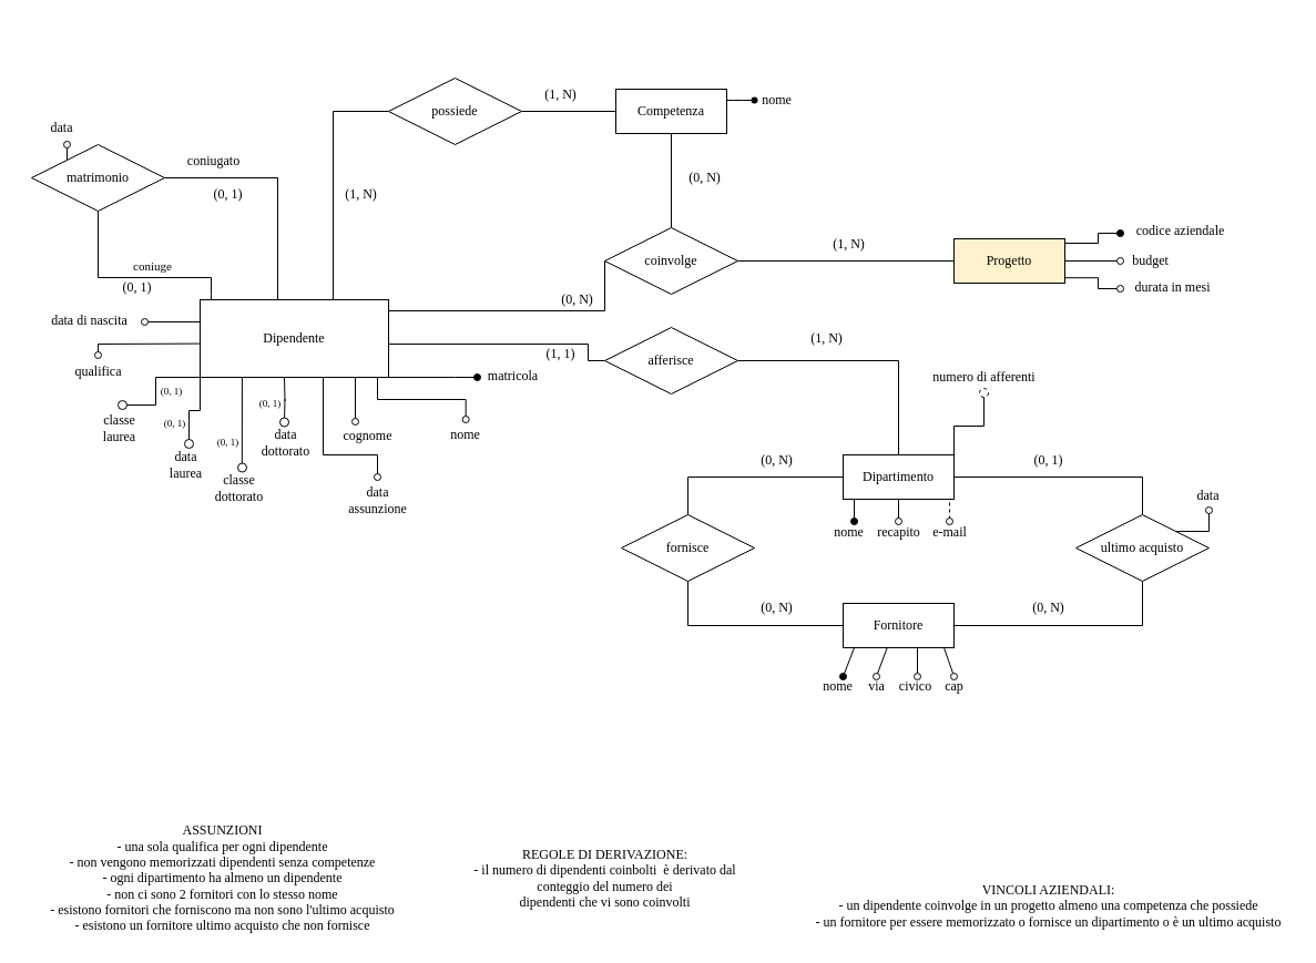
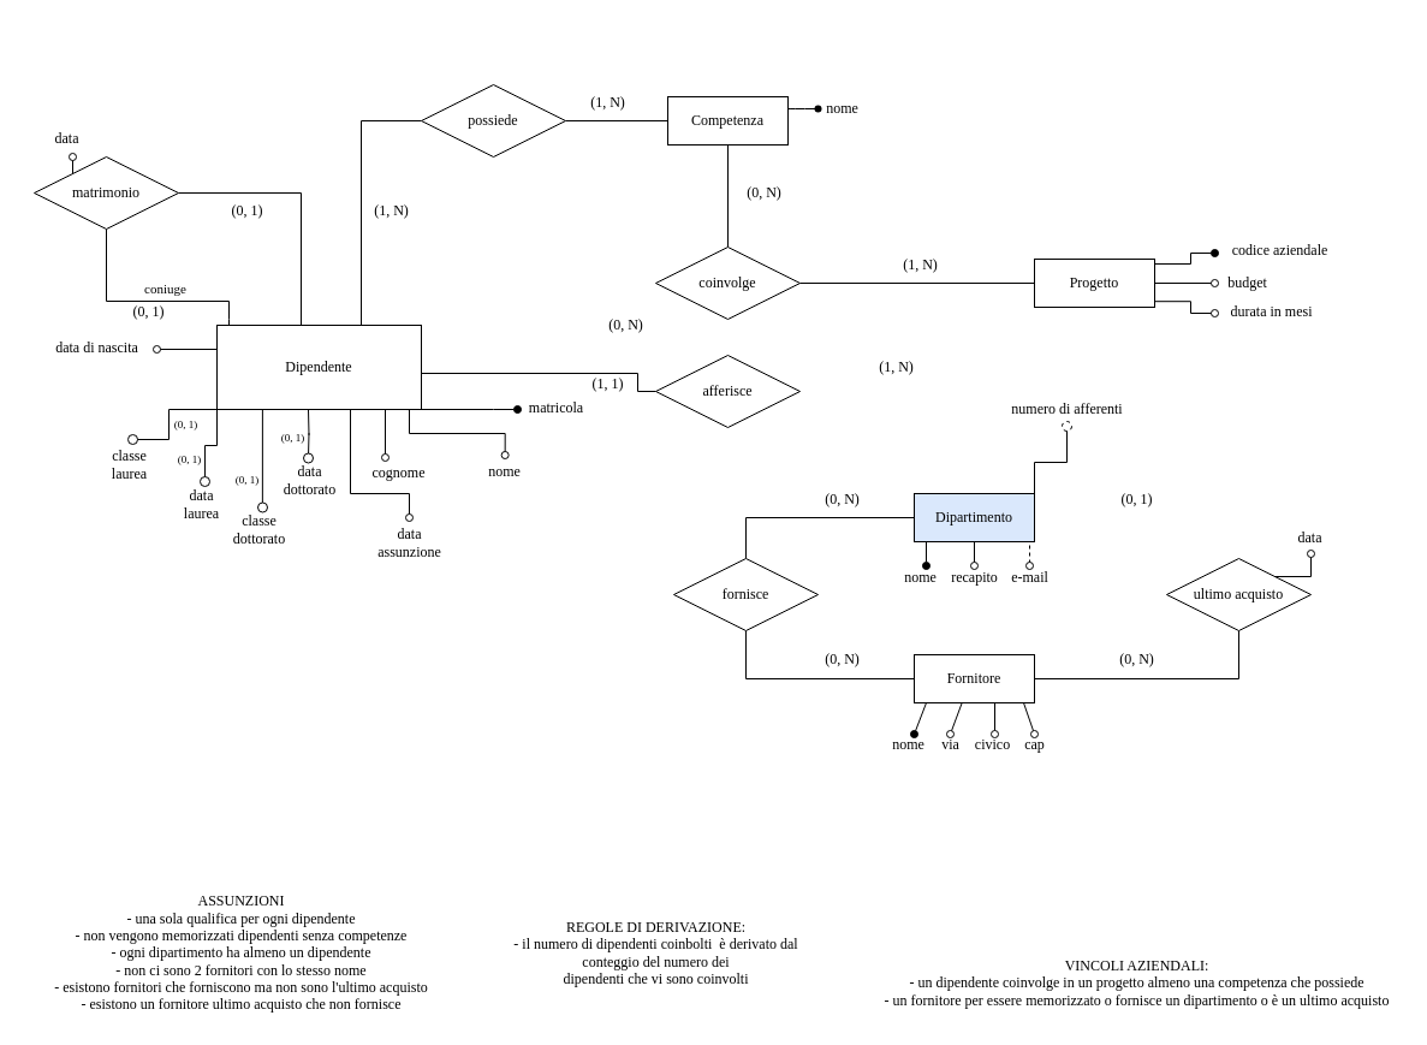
- <mxCell id="80" value="coniugato" style="text;align=center;verticalAlign=middle;resizable=0;points=[];autosize=1;strokeColor=none;fillColor=none;fontFamily=Computer Modern;fontSource=http%3A%2F%2Fmirrors.ctan.org%2Ffonts%2Fcm-unicode%2Ffonts%2Fotf%2Fcmunss.otf;html=1;" parent="1" vertex="1"><mxGeometry x="157" y="130" width="70" height="30" as="geometry" /></mxCell>
- <mxCell id="18" value="Progetto" style="whiteSpace=wrap;align=center;fontFamily=Computer Modern;fontSource=http%3A%2F%2Fmirrors.ctan.org%2Ffonts%2Fcm-unicode%2Ffonts%2Fotf%2Fcmunss.otf;html=1;fillColor=#fff2cc;" parent="1" vertex="1"><mxGeometry x="860" y="215" width="100" height="40" as="geometry" /></mxCell>
+ <mxCell id="18" value="Progetto" style="whiteSpace=wrap;align=center;fontFamily=Computer Modern;fontSource=http%3A%2F%2Fmirrors.ctan.org%2Ffonts%2Fcm-unicode%2Ffonts%2Fotf%2Fcmunss.otf;html=1;" parent="1" vertex="1"><mxGeometry x="860" y="215" width="100" height="40" as="geometry" /></mxCell>
- <mxCell id="30" value="" style="edgeStyle=orthogonalEdgeStyle;rounded=0;orthogonalLoop=1;jettySize=auto;exitX=0;exitY=0.5;exitDx=0;exitDy=0;entryX=1;entryY=0.143;entryDx=0;entryDy=0;strokeColor=default;endArrow=none;endFill=0;entryPerimeter=0;fontFamily=Computer Modern;fontSource=http%3A%2F%2Fmirrors.ctan.org%2Ffonts%2Fcm-unicode%2Ffonts%2Fotf%2Fcmunss.otf;html=1;" parent="1" source="31" target="14" edge="1"><mxGeometry relative="1" as="geometry"><Array as="points"><mxPoint x="545" y="280" /></Array></mxGeometry></mxCell>
- <mxCell id="6" value="" style="edgeStyle=orthogonalEdgeStyle;rounded=0;orthogonalLoop=1;jettySize=auto;exitX=0;exitY=0.565;exitDx=0;exitDy=0;strokeColor=default;fontSize=12;endArrow=oval;endFill=0;exitPerimeter=0;fontFamily=Computer Modern;fontSource=http%3A%2F%2Fmirrors.ctan.org%2Ffonts%2Fcm-unicode%2Ffonts%2Fotf%2Fcmunss.otf;html=1;" parent="1" source="14" target="63" edge="1"><mxGeometry relative="1" as="geometry"><mxPoint x="210" y="400.5" as="targetPoint" /><Array as="points"><mxPoint x="179" y="310" /><mxPoint x="88" y="310" /></Array></mxGeometry></mxCell>
- <mxCell id="33" value="" style="edgeStyle=orthogonalEdgeStyle;rounded=0;orthogonalLoop=1;jettySize=auto;exitX=1;exitY=0.5;exitDx=0;exitDy=0;entryX=0.5;entryY=0;entryDx=0;entryDy=0;strokeColor=default;endArrow=none;endFill=0;fontFamily=Computer Modern;fontSource=http%3A%2F%2Fmirrors.ctan.org%2Ffonts%2Fcm-unicode%2Ffonts%2Fotf%2Fcmunss.otf;html=1;" parent="1" source="34" target="24" edge="1"><mxGeometry relative="1" as="geometry" /></mxCell>
- <mxCell id="63" value="qualifica" style="text;align=center;verticalAlign=middle;resizable=0;points=[];autosize=1;strokeColor=none;fillColor=none;fontSize=12;fontFamily=Computer Modern;fontSource=http%3A%2F%2Fmirrors.ctan.org%2Ffonts%2Fcm-unicode%2Ffonts%2Fotf%2Fcmunss.otf;html=1;" parent="1" vertex="1"><mxGeometry x="53" y="320" width="70" height="30" as="geometry" /></mxCell>
- <mxCell id="24" value="Dipartimento" style="whiteSpace=wrap;align=center;fontFamily=Computer Modern;fontSource=http%3A%2F%2Fmirrors.ctan.org%2Ffonts%2Fcm-unicode%2Ffonts%2Fotf%2Fcmunss.otf;html=1;" parent="1" vertex="1"><mxGeometry x="760" y="410" width="100" height="40" as="geometry" /></mxCell>
+ <mxCell id="24" value="Dipartimento" style="whiteSpace=wrap;align=center;fontFamily=Computer Modern;fontSource=http%3A%2F%2Fmirrors.ctan.org%2Ffonts%2Fcm-unicode%2Ffonts%2Fotf%2Fcmunss.otf;html=1;fillColor=#dae8fc;" parent="1" vertex="1"><mxGeometry x="760" y="410" width="100" height="40" as="geometry" /></mxCell>
- <mxCell id="19" value="" style="edgeStyle=orthogonalEdgeStyle;rounded=0;orthogonalLoop=1;jettySize=auto;exitX=1;exitY=0.5;exitDx=0;exitDy=0;entryX=0.5;entryY=0;entryDx=0;entryDy=0;strokeColor=default;endArrow=none;endFill=0;fontFamily=Computer Modern;fontSource=http%3A%2F%2Fmirrors.ctan.org%2Ffonts%2Fcm-unicode%2Ffonts%2Fotf%2Fcmunss.otf;html=1;" parent="1" source="24" target="40" edge="1"><mxGeometry relative="1" as="geometry" /></mxCell>
